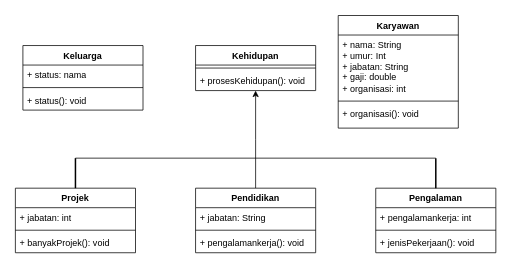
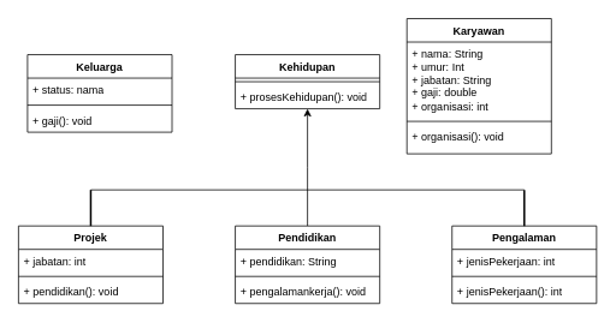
- <mxCell id="13" value="+ status(): void" style="text;strokeColor=none;fillColor=none;align=left;verticalAlign=top;spacingLeft=4;spacingRight=4;overflow=hidden;rotatable=0;points=[[0,0.5],[1,0.5]];portConstraint=eastwest;whiteSpace=wrap;html=1;" vertex="1" parent="10"><mxGeometry y="60" width="160" height="26" as="geometry" /></mxCell>
+ <mxCell id="13" value="+ gaji(): void" style="text;strokeColor=none;fillColor=none;align=left;verticalAlign=top;spacingLeft=4;spacingRight=4;overflow=hidden;rotatable=0;points=[[0,0.5],[1,0.5]];portConstraint=eastwest;whiteSpace=wrap;html=1;" vertex="1" parent="10"><mxGeometry y="60" width="160" height="26" as="geometry" /></mxCell>
- <mxCell id="7" value="+ jabatan: String" style="text;strokeColor=none;fillColor=none;align=left;verticalAlign=top;spacingLeft=4;spacingRight=4;overflow=hidden;rotatable=0;points=[[0,0.5],[1,0.5]];portConstraint=eastwest;whiteSpace=wrap;html=1;" vertex="1" parent="6"><mxGeometry y="26" width="160" height="26" as="geometry" /></mxCell>
+ <mxCell id="7" value="+ pendidikan: String" style="text;strokeColor=none;fillColor=none;align=left;verticalAlign=top;spacingLeft=4;spacingRight=4;overflow=hidden;rotatable=0;points=[[0,0.5],[1,0.5]];portConstraint=eastwest;whiteSpace=wrap;html=1;" vertex="1" parent="6"><mxGeometry y="26" width="160" height="26" as="geometry" /></mxCell>
- <mxCell id="19" value="+ pengalamankerja: int" style="text;strokeColor=none;fillColor=none;align=left;verticalAlign=top;spacingLeft=4;spacingRight=4;overflow=hidden;rotatable=0;points=[[0,0.5],[1,0.5]];portConstraint=eastwest;whiteSpace=wrap;html=1;" vertex="1" parent="18"><mxGeometry y="26" width="160" height="26" as="geometry" /></mxCell>
+ <mxCell id="19" value="+ jenisPekerjaan: int" style="text;strokeColor=none;fillColor=none;align=left;verticalAlign=top;spacingLeft=4;spacingRight=4;overflow=hidden;rotatable=0;points=[[0,0.5],[1,0.5]];portConstraint=eastwest;whiteSpace=wrap;html=1;" vertex="1" parent="18"><mxGeometry y="26" width="160" height="26" as="geometry" /></mxCell>
- <mxCell id="17" value="+ banyakProjek(): void" style="text;strokeColor=none;fillColor=none;align=left;verticalAlign=top;spacingLeft=4;spacingRight=4;overflow=hidden;rotatable=0;points=[[0,0.5],[1,0.5]];portConstraint=eastwest;whiteSpace=wrap;html=1;" vertex="1" parent="14"><mxGeometry y="60" width="160" height="26" as="geometry" /></mxCell>
+ <mxCell id="17" value="+ pendidikan(): void" style="text;strokeColor=none;fillColor=none;align=left;verticalAlign=top;spacingLeft=4;spacingRight=4;overflow=hidden;rotatable=0;points=[[0,0.5],[1,0.5]];portConstraint=eastwest;whiteSpace=wrap;html=1;" vertex="1" parent="14"><mxGeometry y="60" width="160" height="26" as="geometry" /></mxCell>
- <mxCell id="21" value="+ jenisPekerjaan(): void" style="text;strokeColor=none;fillColor=none;align=left;verticalAlign=top;spacingLeft=4;spacingRight=4;overflow=hidden;rotatable=0;points=[[0,0.5],[1,0.5]];portConstraint=eastwest;whiteSpace=wrap;html=1;" vertex="1" parent="18"><mxGeometry y="60" width="160" height="26" as="geometry" /></mxCell>
+ <mxCell id="21" value="+ jenisPekerjaan(): int" style="text;strokeColor=none;fillColor=none;align=left;verticalAlign=top;spacingLeft=4;spacingRight=4;overflow=hidden;rotatable=0;points=[[0,0.5],[1,0.5]];portConstraint=eastwest;whiteSpace=wrap;html=1;" vertex="1" parent="18"><mxGeometry y="60" width="160" height="26" as="geometry" /></mxCell>
